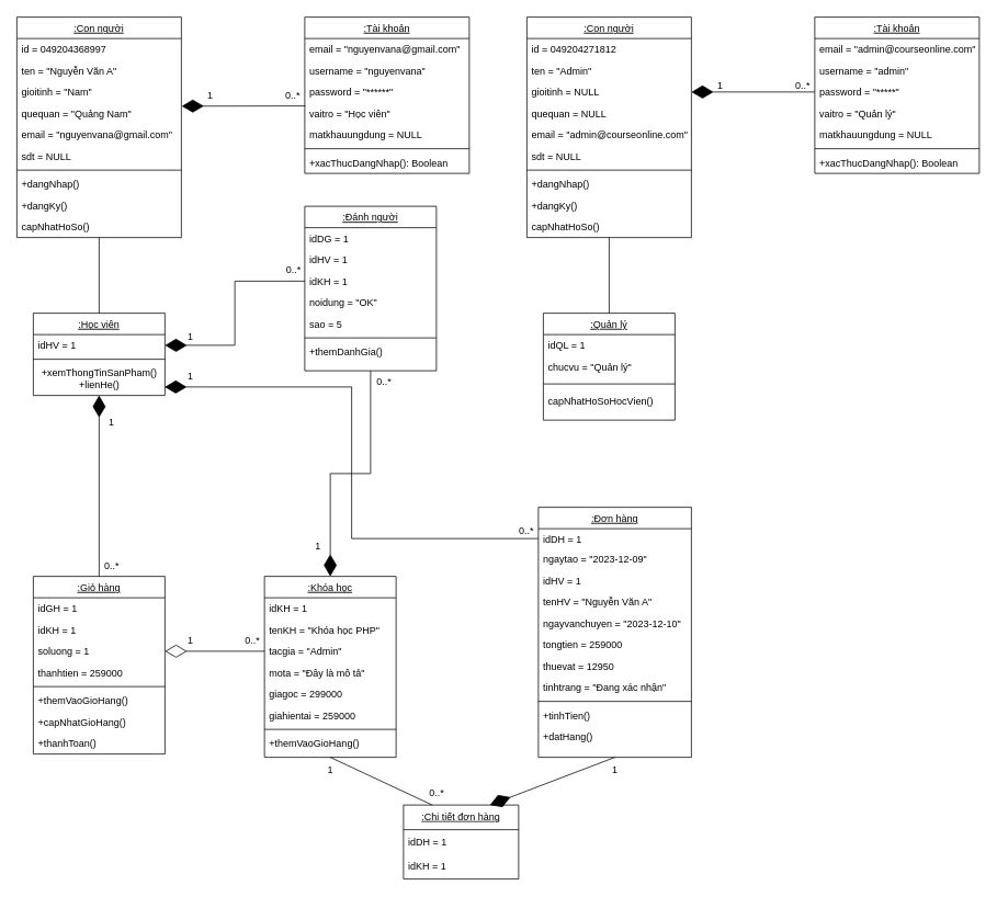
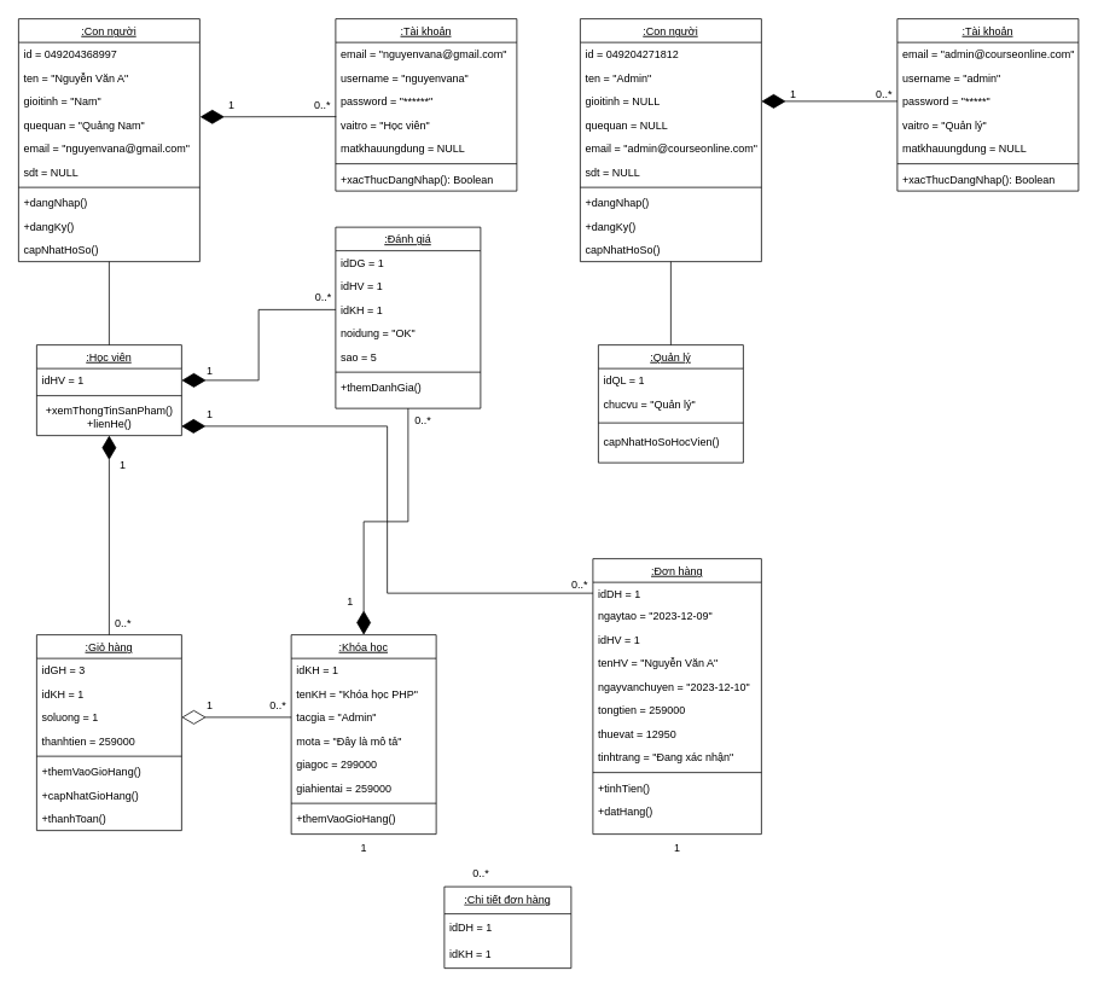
- <mxCell id="57" value=":Đánh người" style="swimlane;fontStyle=4;align=center;verticalAlign=top;childLayout=stackLayout;horizontal=1;startSize=26;horizontalStack=0;resizeParent=1;resizeLast=0;collapsible=1;marginBottom=0;rounded=0;shadow=0;strokeWidth=1;" vertex="1" parent="1"><mxGeometry x="370" y="250" width="160" height="200" as="geometry"><mxRectangle x="130" y="380" width="160" height="26" as="alternateBounds" /></mxGeometry></mxCell>
+ <mxCell id="57" value=":Đánh giá" style="swimlane;fontStyle=4;align=center;verticalAlign=top;childLayout=stackLayout;horizontal=1;startSize=26;horizontalStack=0;resizeParent=1;resizeLast=0;collapsible=1;marginBottom=0;rounded=0;shadow=0;strokeWidth=1;" vertex="1" parent="1"><mxGeometry x="370" y="250" width="160" height="200" as="geometry"><mxRectangle x="130" y="380" width="160" height="26" as="alternateBounds" /></mxGeometry></mxCell>
- <mxCell id="81" value="idGH = 1" style="text;align=left;verticalAlign=top;spacingLeft=4;spacingRight=4;overflow=hidden;rotatable=0;points=[[0,0.5],[1,0.5]];portConstraint=eastwest;" vertex="1" parent="80"><mxGeometry y="26" width="160" height="26" as="geometry" /></mxCell>
+ <mxCell id="81" value="idGH = 3" style="text;align=left;verticalAlign=top;spacingLeft=4;spacingRight=4;overflow=hidden;rotatable=0;points=[[0,0.5],[1,0.5]];portConstraint=eastwest;" vertex="1" parent="80"><mxGeometry y="26" width="160" height="26" as="geometry" /></mxCell>
- <mxCell id="114" value="" style="endArrow=diamondThin;endFill=1;endSize=24;html=1;rounded=0;entryX=0.75;entryY=0;entryDx=0;entryDy=0;exitX=0.5;exitY=1;exitDx=0;exitDy=0;" edge="1" parent="1" source="93" target="110"><mxGeometry width="160" relative="1" as="geometry"><mxPoint x="610" y="820" as="sourcePoint" /><mxPoint x="554" y="892" as="targetPoint" /></mxGeometry></mxCell>
- <mxCell id="113" value="" style="endArrow=none;html=1;rounded=0;entryX=0.25;entryY=0;entryDx=0;entryDy=0;exitX=0.5;exitY=1;exitDx=0;exitDy=0;" edge="1" parent="1" source="68" target="110"><mxGeometry width="50" height="50" relative="1" as="geometry"><mxPoint x="390" y="990" as="sourcePoint" /><mxPoint x="449" y="1010" as="targetPoint" /></mxGeometry></mxCell>
